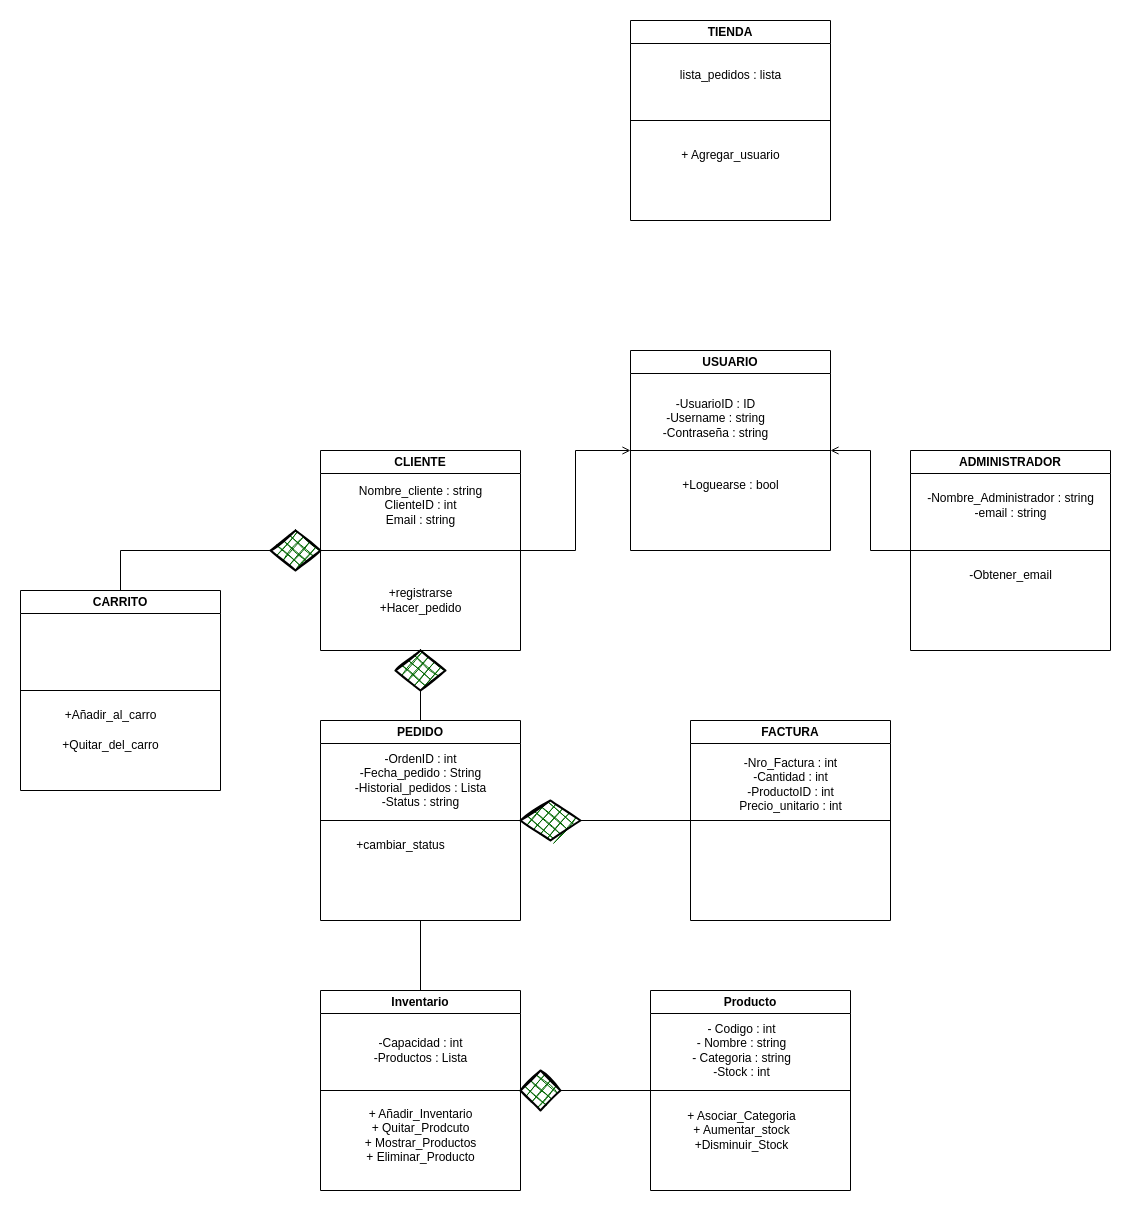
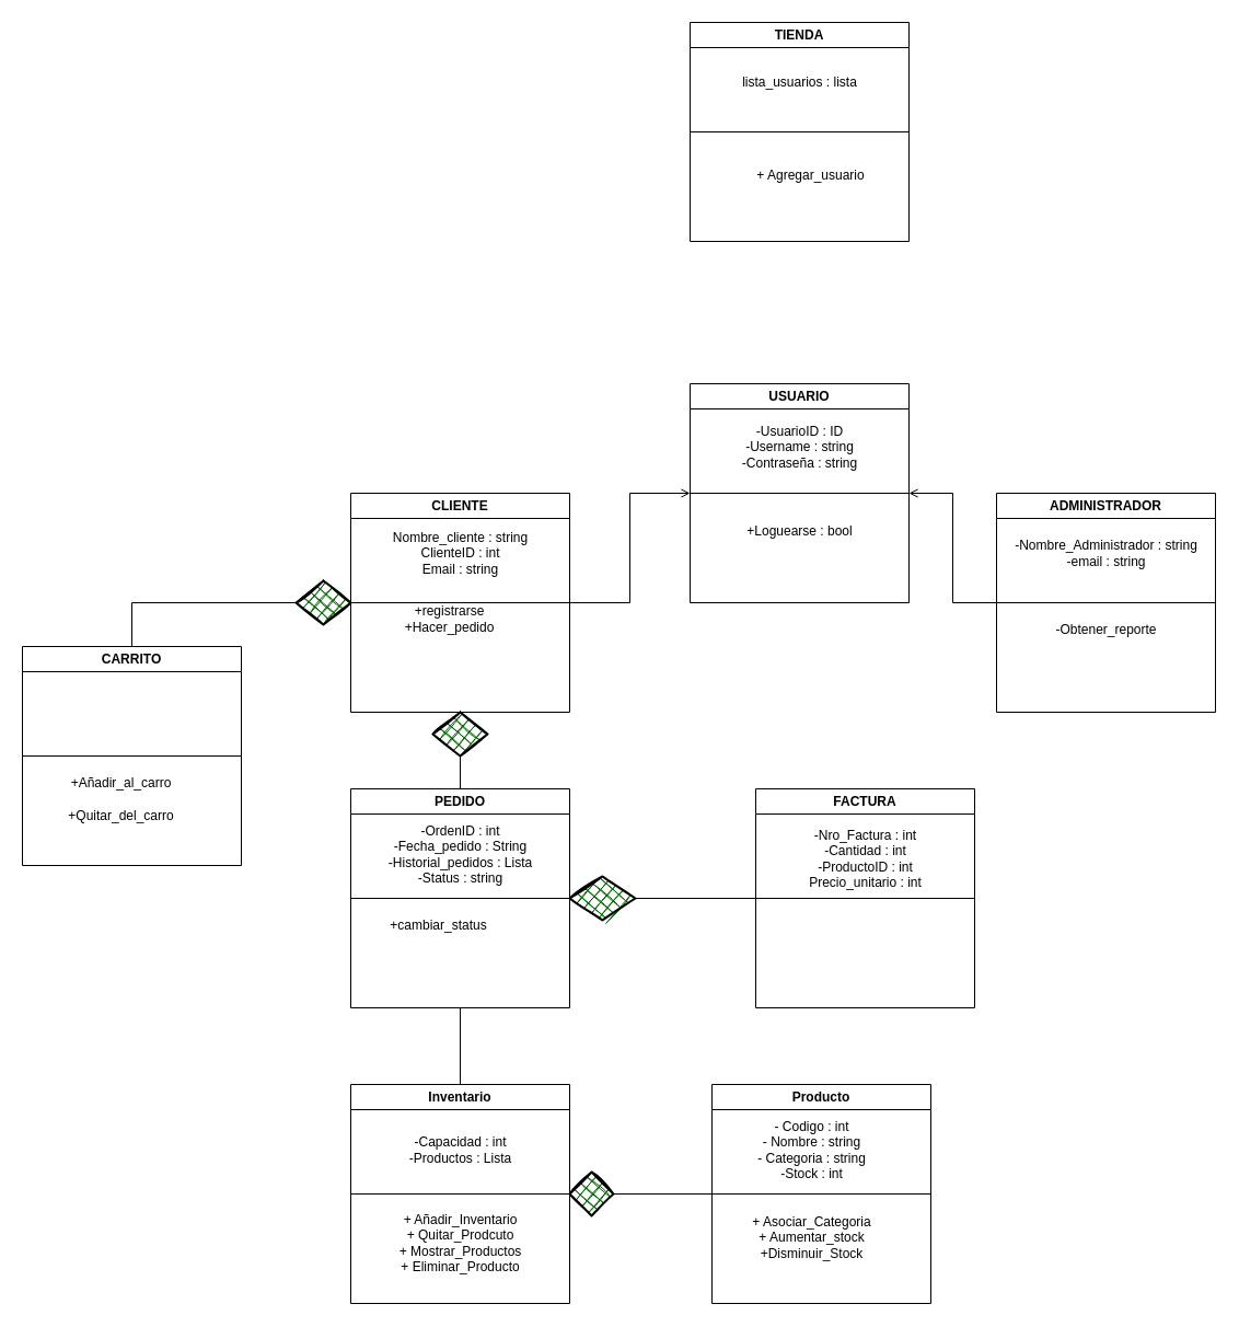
- <mxCell id="45" value="lista_pedidos : lista" style="text;html=1;align=center;verticalAlign=middle;resizable=0;points=[];autosize=1;strokeColor=none;fillColor=none;" vertex="1" parent="44"><mxGeometry x="35" y="40" width="130" height="30" as="geometry" /></mxCell>
+ <mxCell id="45" value="lista_usuarios : lista" style="text;html=1;align=center;verticalAlign=middle;resizable=0;points=[];autosize=1;strokeColor=none;fillColor=none;" vertex="1" parent="44"><mxGeometry x="35" y="40" width="130" height="30" as="geometry" /></mxCell>
- <mxCell id="46" value="+ Agregar_usuario" style="text;html=1;align=center;verticalAlign=middle;resizable=0;points=[];autosize=1;strokeColor=none;fillColor=none;" vertex="1" parent="44"><mxGeometry x="40" y="120" width="120" height="30" as="geometry" /></mxCell>
+ <mxCell id="46" value="+ Agregar_usuario" style="text;html=1;align=center;verticalAlign=middle;resizable=0;points=[];autosize=1;strokeColor=none;fillColor=none;" vertex="1" parent="44"><mxGeometry x="50" y="125" width="120" height="30" as="geometry" /></mxCell>
- <mxCell id="18" value="-UsuarioID : ID&lt;div&gt;-Username : string&lt;br&gt;&lt;div&gt;-Contraseña : string&lt;/div&gt;&lt;div&gt;&lt;br&gt;&lt;/div&gt;&lt;/div&gt;" style="text;html=1;align=center;verticalAlign=middle;resizable=0;points=[];autosize=1;strokeColor=none;fillColor=none;" parent="17" vertex="1"><mxGeometry x="20" y="40" width="130" height="70" as="geometry" /></mxCell>
+ <mxCell id="18" value="-UsuarioID : ID&lt;div&gt;-Username : string&lt;br&gt;&lt;div&gt;-Contraseña : string&lt;/div&gt;&lt;div&gt;&lt;br&gt;&lt;/div&gt;&lt;/div&gt;" style="text;html=1;align=center;verticalAlign=middle;resizable=0;points=[];autosize=1;strokeColor=none;fillColor=none;" parent="17" vertex="1"><mxGeometry x="35" y="30" width="130" height="70" as="geometry" /></mxCell>
- <mxCell id="31" value="-Obtener_email" style="text;html=1;align=center;verticalAlign=middle;resizable=0;points=[];autosize=1;strokeColor=none;fillColor=none;" parent="29" vertex="1"><mxGeometry x="40" y="110" width="120" height="30" as="geometry" /></mxCell>
+ <mxCell id="31" value="-Obtener_reporte" style="text;html=1;align=center;verticalAlign=middle;resizable=0;points=[];autosize=1;strokeColor=none;fillColor=none;" parent="29" vertex="1"><mxGeometry x="40" y="110" width="120" height="30" as="geometry" /></mxCell>
- <mxCell id="15" value="+registrarse&lt;div&gt;+Hacer_pedido&lt;/div&gt;" style="text;html=1;align=center;verticalAlign=middle;resizable=0;points=[];autosize=1;strokeColor=none;fillColor=none;" parent="13" vertex="1"><mxGeometry x="45" y="130" width="110" height="40" as="geometry" /></mxCell>
+ <mxCell id="15" value="+registrarse&lt;div&gt;+Hacer_pedido&lt;/div&gt;" style="text;html=1;align=center;verticalAlign=middle;resizable=0;points=[];autosize=1;strokeColor=none;fillColor=none;" parent="13" vertex="1"><mxGeometry x="35" y="95" width="110" height="40" as="geometry" /></mxCell>
